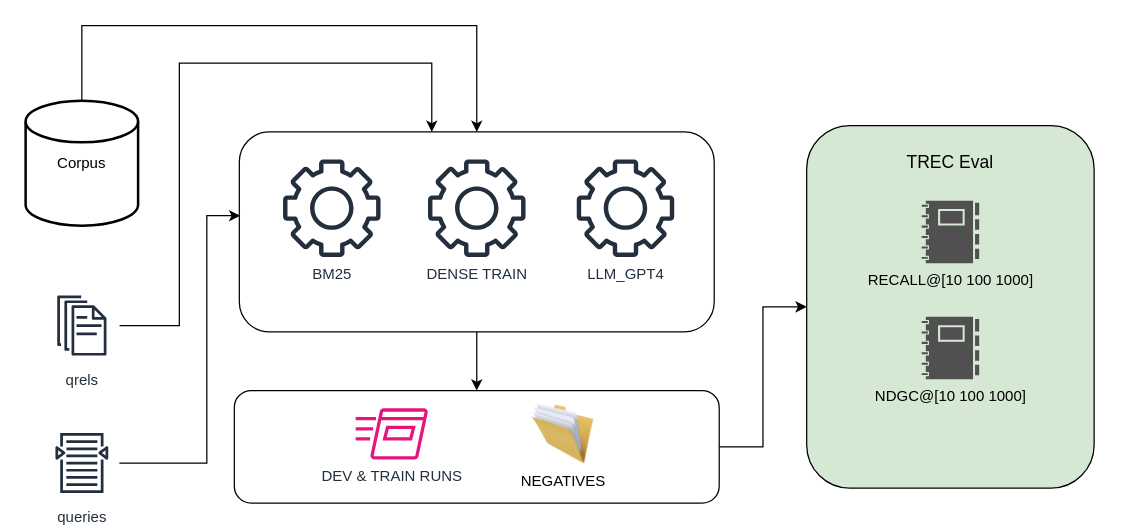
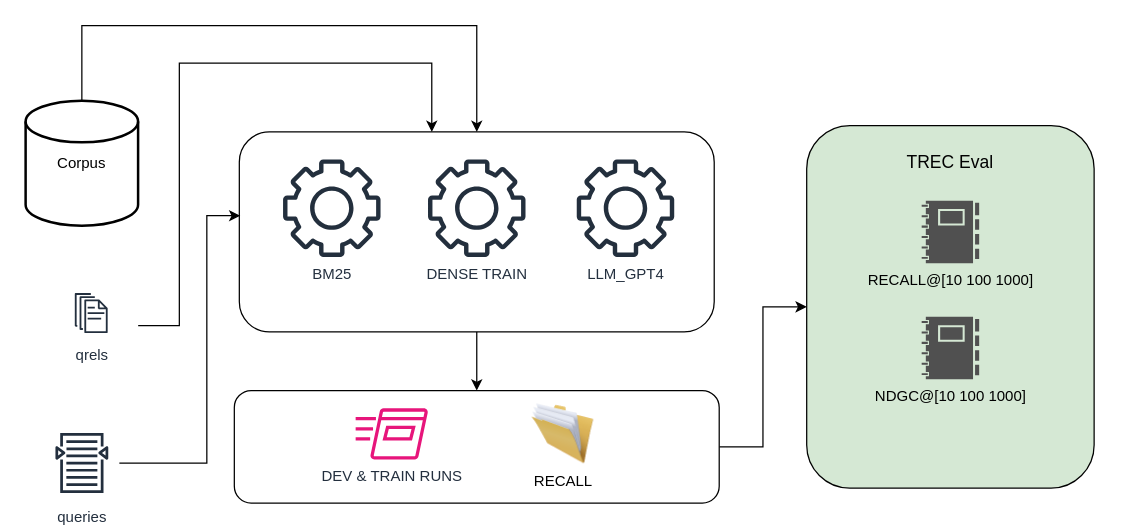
- <mxCell id="6" value="qrels" style="sketch=0;outlineConnect=0;fontColor=#232F3E;gradientColor=none;strokeColor=#232F3E;fillColor=#ffffff;dashed=0;verticalLabelPosition=bottom;verticalAlign=top;align=center;html=1;fontSize=12;fontStyle=0;aspect=fixed;shape=mxgraph.aws4.resourceIcon;resIcon=mxgraph.aws4.documents;" vertex="1" parent="1"><mxGeometry x="35" y="230" width="60" height="60" as="geometry" /></mxCell>
+ <mxCell id="6" value="qrels" style="sketch=0;outlineConnect=0;fontColor=#232F3E;gradientColor=none;strokeColor=#232F3E;fillColor=#ffffff;dashed=0;verticalLabelPosition=bottom;verticalAlign=top;align=center;html=1;fontSize=12;fontStyle=0;aspect=fixed;shape=mxgraph.aws4.resourceIcon;resIcon=mxgraph.aws4.documents;" vertex="1" parent="1"><mxGeometry x="35" y="230" width="75" height="40" as="geometry" /></mxCell>
- <mxCell id="15" value="NEGATIVES" style="image;html=1;image=img/lib/clip_art/general/Full_Folder_128x128.png" vertex="1" parent="1"><mxGeometry x="425" y="322.65" width="50" height="48" as="geometry" /></mxCell>
+ <mxCell id="15" value="RECALL" style="image;html=1;image=img/lib/clip_art/general/Full_Folder_128x128.png" vertex="1" parent="1"><mxGeometry x="425" y="322.65" width="50" height="48" as="geometry" /></mxCell>
